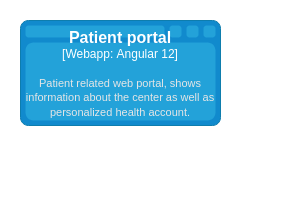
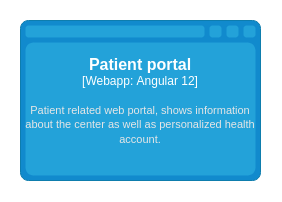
- <mxCell id="2" value="&lt;font style=&quot;font-size: 16px&quot;&gt;&lt;b&gt;Patient portal&lt;/b&gt;&lt;/font&gt;&lt;div&gt;[Webapp:&amp;nbsp;Angular 12]&lt;/div&gt;&lt;br&gt;&lt;div&gt;&lt;font style=&quot;font-size: 11px&quot;&gt;&lt;font color=&quot;#E6E6E6&quot;&gt;Patient related web portal, shows information about the center as well as personalized health account.&lt;/font&gt;&lt;/div&gt;" style="shape=mxgraph.c4.webBrowserContainer2;whiteSpace=wrap;html=1;boundedLbl=1;rounded=0;labelBackgroundColor=none;strokeColor=#118ACD;fillColor=#23A2D9;strokeColor=#118ACD;strokeColor2=#0E7DAD;fontSize=12;fontColor=#ffffff;align=center;metaEdit=1;points=[[0.5,0,0],[1,0.25,0],[1,0.5,0],[1,0.75,0],[0.5,1,0],[0,0.75,0],[0,0.5,0],[0,0.25,0]];resizable=0;" vertex="1" parent="1"><mxGeometry x="20" y="20" width="200" height="105" as="geometry" /></mxCell>
+ <mxCell id="2" value="&lt;font style=&quot;font-size: 16px&quot;&gt;&lt;b&gt;Patient portal&lt;/b&gt;&lt;/font&gt;&lt;div&gt;[Webapp:&amp;nbsp;Angular 12]&lt;/div&gt;&lt;br&gt;&lt;div&gt;&lt;font style=&quot;font-size: 11px&quot;&gt;&lt;font color=&quot;#E6E6E6&quot;&gt;Patient related web portal, shows information about the center as well as personalized health account.&lt;/font&gt;&lt;/div&gt;" style="shape=mxgraph.c4.webBrowserContainer2;whiteSpace=wrap;html=1;boundedLbl=1;rounded=0;labelBackgroundColor=none;strokeColor=#118ACD;fillColor=#23A2D9;strokeColor=#118ACD;strokeColor2=#0E7DAD;fontSize=12;fontColor=#ffffff;align=center;metaEdit=1;points=[[0.5,0,0],[1,0.25,0],[1,0.5,0],[1,0.75,0],[0.5,1,0],[0,0.75,0],[0,0.5,0],[0,0.25,0]];resizable=0;" vertex="1" parent="1"><mxGeometry x="20" y="20" width="240" height="160" as="geometry" /></mxCell>
